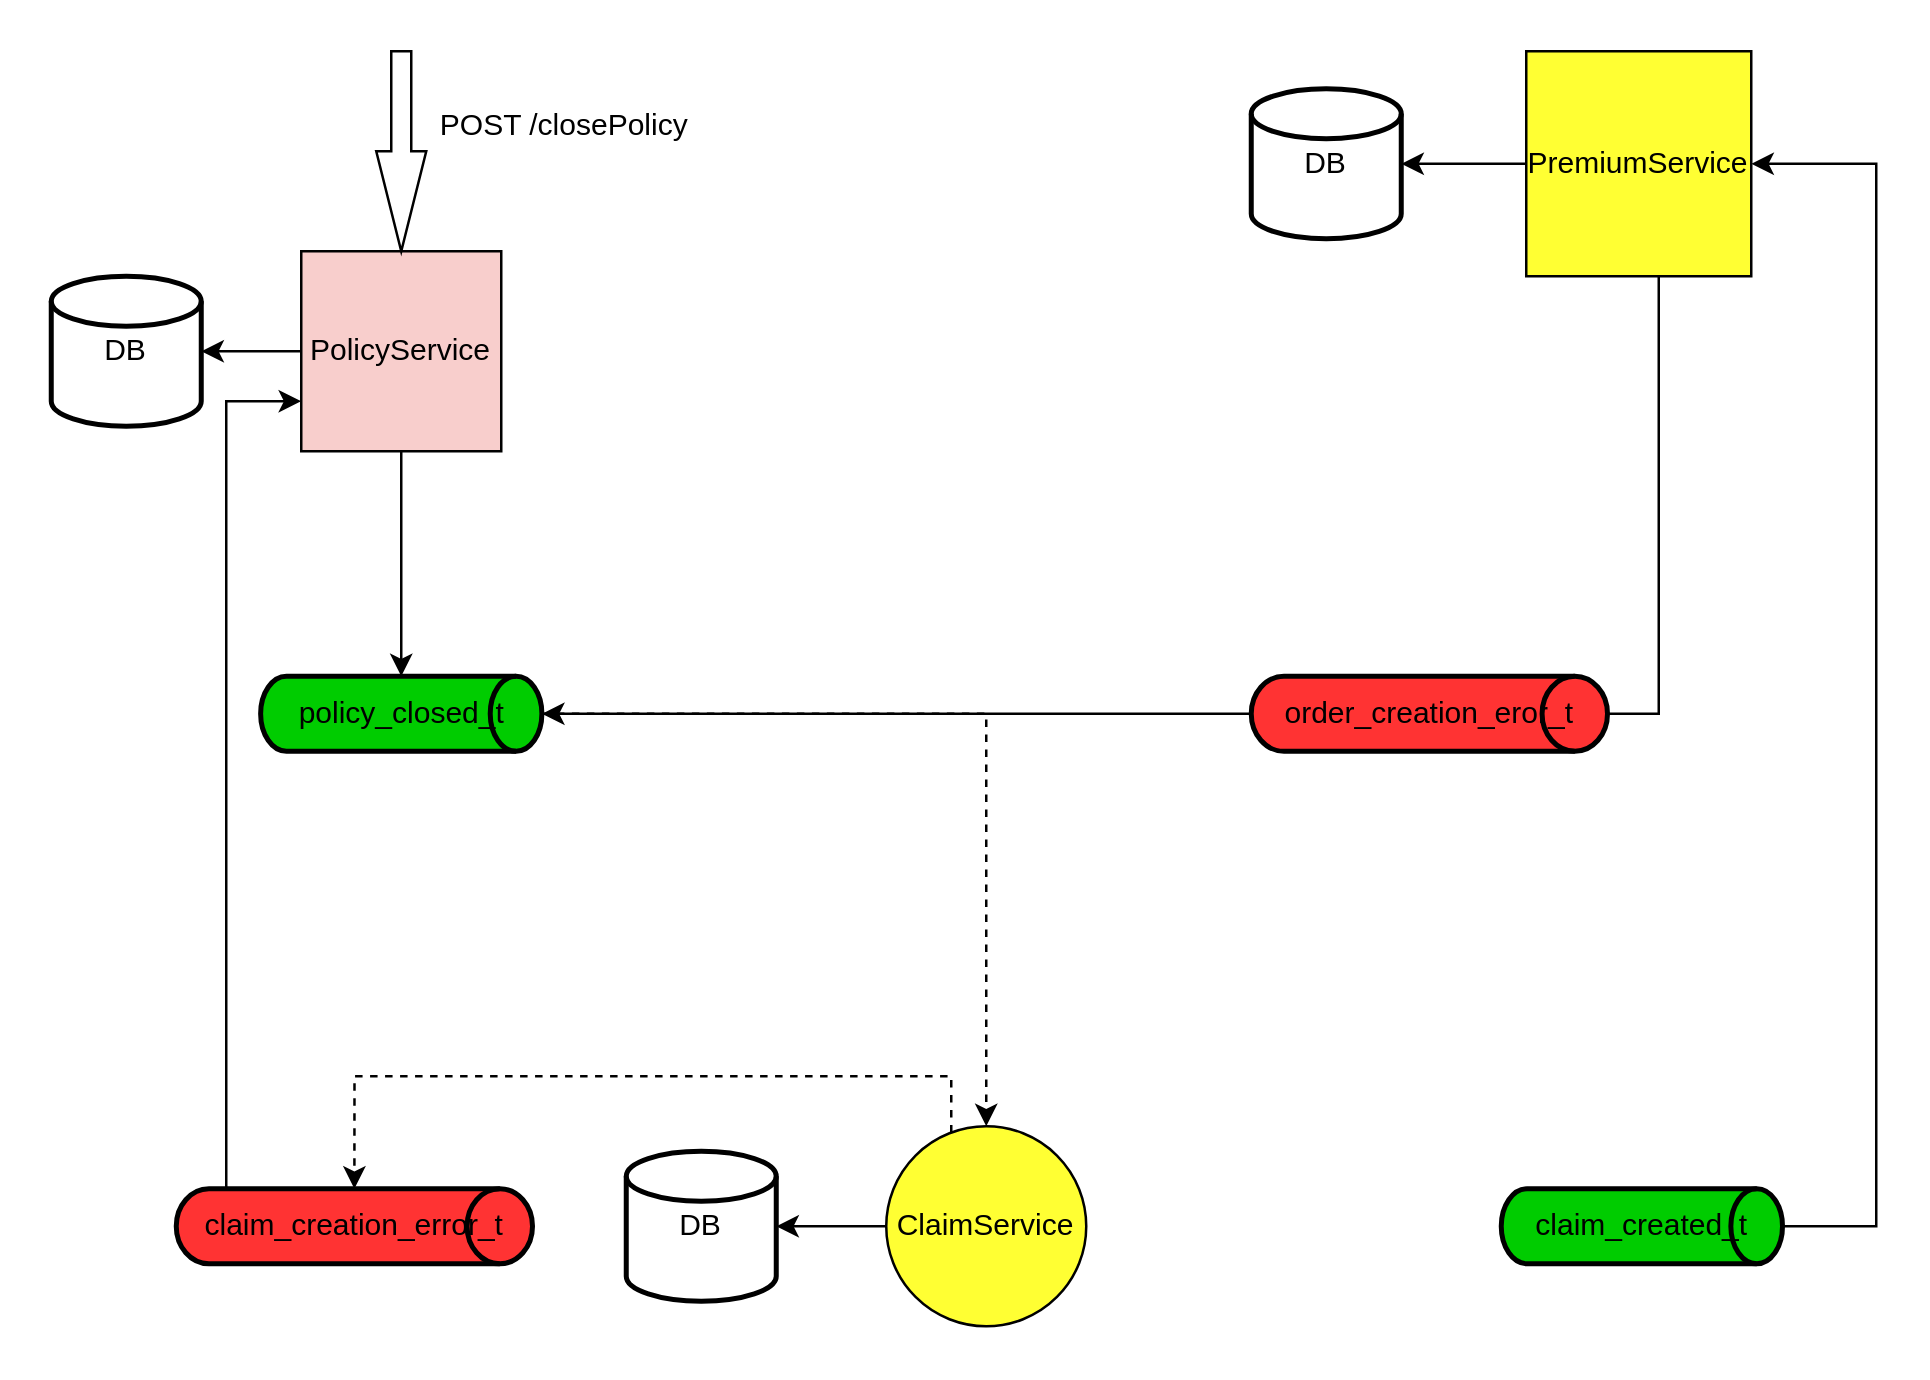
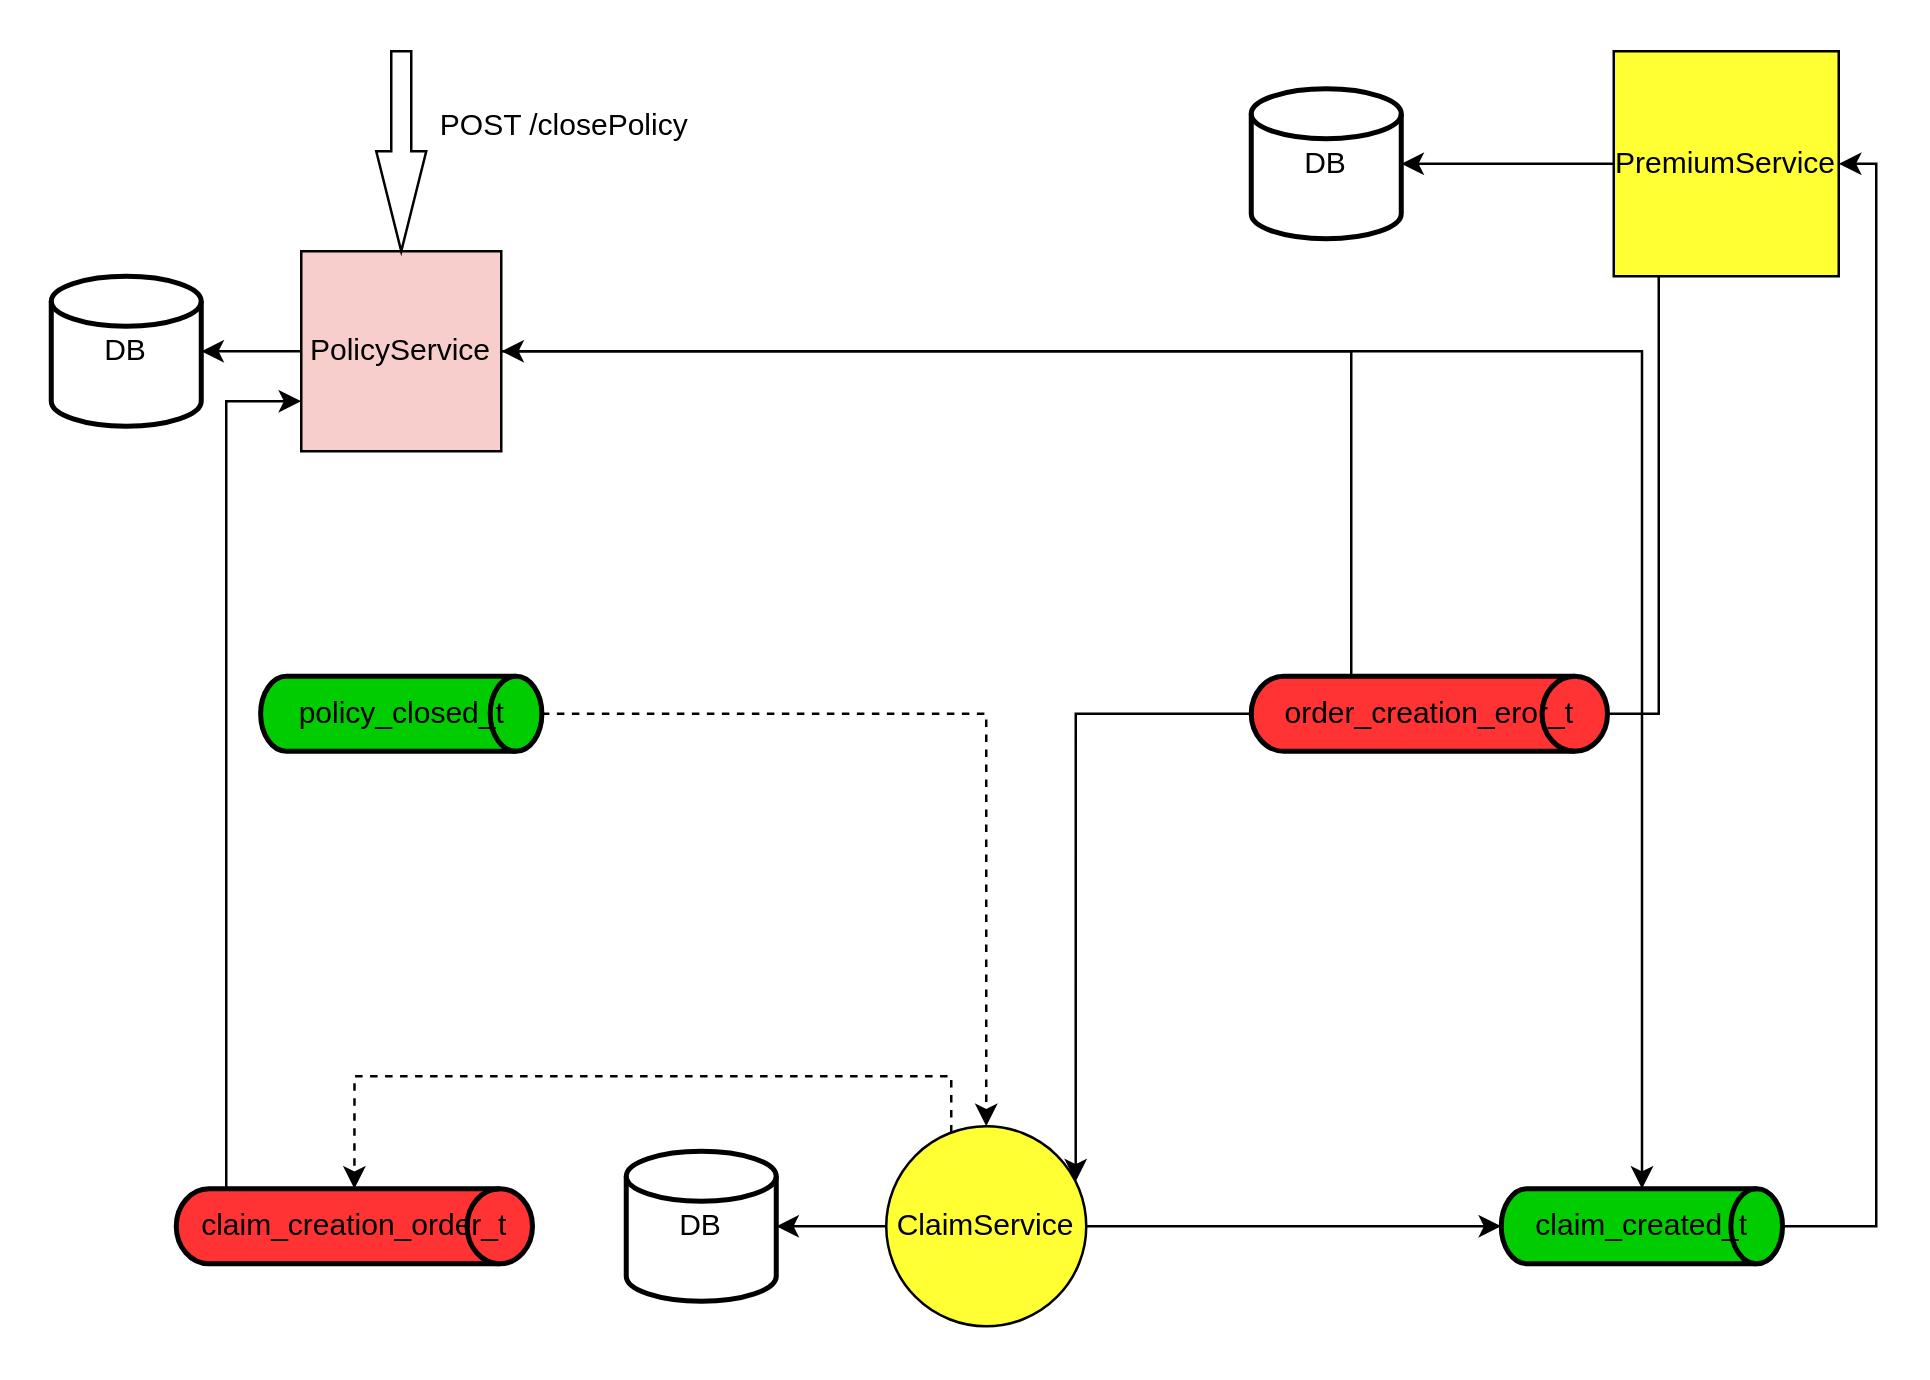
- <mxCell id="7" value="PremiumService" style="whiteSpace=wrap;html=1;aspect=fixed;fillColor=#FFFF33;" parent="1" vertex="1"><mxGeometry x="610" y="20" width="90" height="90" as="geometry" /></mxCell>
+ <mxCell id="7" value="PremiumService" style="whiteSpace=wrap;html=1;aspect=fixed;fillColor=#FFFF33;" parent="1" vertex="1"><mxGeometry x="645" y="20" width="90" height="90" as="geometry" /></mxCell>
+ <mxCell id="24" style="edgeStyle=orthogonalEdgeStyle;rounded=0;orthogonalLoop=1;jettySize=auto;html=1;entryX=1;entryY=0.5;entryDx=0;entryDy=0;" parent="1" source="25" target="4" edge="1"><mxGeometry relative="1" as="geometry"><Array as="points"><mxPoint x="540" y="140" /></Array></mxGeometry></mxCell>
- <mxCell id="3" style="edgeStyle=orthogonalEdgeStyle;rounded=0;orthogonalLoop=1;jettySize=auto;html=1;entryX=0.5;entryY=0;entryDx=0;entryDy=0;entryPerimeter=0;" parent="1" source="4" target="18" edge="1"><mxGeometry relative="1" as="geometry" /></mxCell>
+ <mxCell id="3" style="edgeStyle=orthogonalEdgeStyle;rounded=0;orthogonalLoop=1;jettySize=auto;html=1;" parent="1" source="4" target="22" edge="1"><mxGeometry relative="1" as="geometry" /></mxCell>
- <mxCell id="23" style="edgeStyle=orthogonalEdgeStyle;rounded=0;orthogonalLoop=1;jettySize=auto;html=1;" parent="1" source="25" target="18" edge="1"><mxGeometry relative="1" as="geometry" /></mxCell>
+ <mxCell id="23" style="edgeStyle=orthogonalEdgeStyle;rounded=0;orthogonalLoop=1;jettySize=auto;html=1;entryX=1;entryY=0.25;entryDx=0;entryDy=0;" parent="1" source="25" target="11" edge="1"><mxGeometry relative="1" as="geometry" /></mxCell>
- <mxCell id="20" value="claim_creation_error_t" style="strokeWidth=2;html=1;shape=mxgraph.flowchart.direct_data;whiteSpace=wrap;fillColor=#FF3333;" parent="1" vertex="1"><mxGeometry x="70" y="475" width="142.5" height="30" as="geometry" /></mxCell>
+ <mxCell id="20" value="claim_creation_order_t" style="strokeWidth=2;html=1;shape=mxgraph.flowchart.direct_data;whiteSpace=wrap;fillColor=#FF3333;" parent="1" vertex="1"><mxGeometry x="70" y="475" width="142.5" height="30" as="geometry" /></mxCell>
+ <mxCell id="10" style="edgeStyle=orthogonalEdgeStyle;rounded=0;orthogonalLoop=1;jettySize=auto;html=1;entryX=0;entryY=0.5;entryDx=0;entryDy=0;entryPerimeter=0;" parent="1" source="11" target="22" edge="1"><mxGeometry relative="1" as="geometry" /></mxCell>
